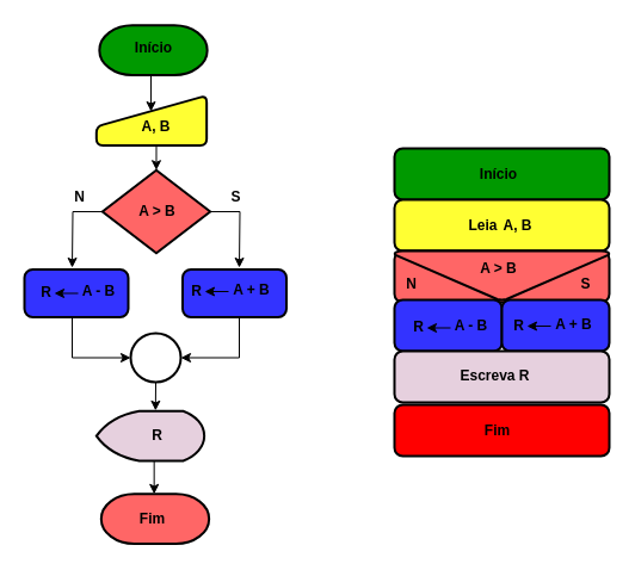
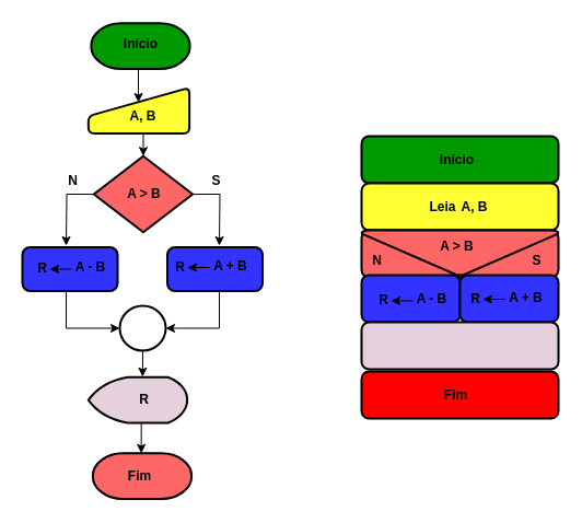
- <mxCell id="26" value="&lt;b&gt;Escreva R&lt;/b&gt;" style="text;html=1;align=center;verticalAlign=middle;resizable=0;points=[];;autosize=1;" vertex="1" parent="2"><mxGeometry x="49" y="181" width="70" height="20" as="geometry" /></mxCell>
